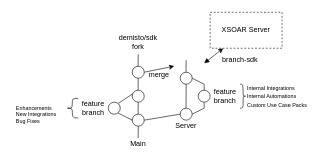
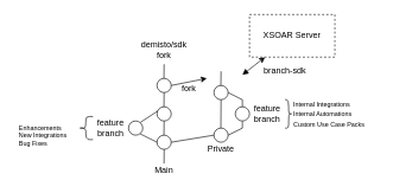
- <mxCell id="15" value="merge" style="text;html=1;strokeColor=none;fillColor=none;align=center;verticalAlign=middle;whiteSpace=wrap;rounded=0;" vertex="1" parent="1"><mxGeometry x="250" y="120" width="30" height="10" as="geometry" /></mxCell>
+ <mxCell id="15" value="fork" style="text;html=1;strokeColor=none;fillColor=none;align=center;verticalAlign=middle;whiteSpace=wrap;rounded=0;" vertex="1" parent="1"><mxGeometry x="250" y="120" width="30" height="10" as="geometry" /></mxCell>
- <mxCell id="18" value="Server" style="text;html=1;strokeColor=none;fillColor=none;align=center;verticalAlign=middle;whiteSpace=wrap;rounded=0;" vertex="1" parent="1"><mxGeometry x="290" y="200" width="40" height="20" as="geometry" /></mxCell>
+ <mxCell id="18" value="Private" style="text;html=1;strokeColor=none;fillColor=none;align=center;verticalAlign=middle;whiteSpace=wrap;rounded=0;" vertex="1" parent="1"><mxGeometry x="290" y="200" width="40" height="20" as="geometry" /></mxCell>
